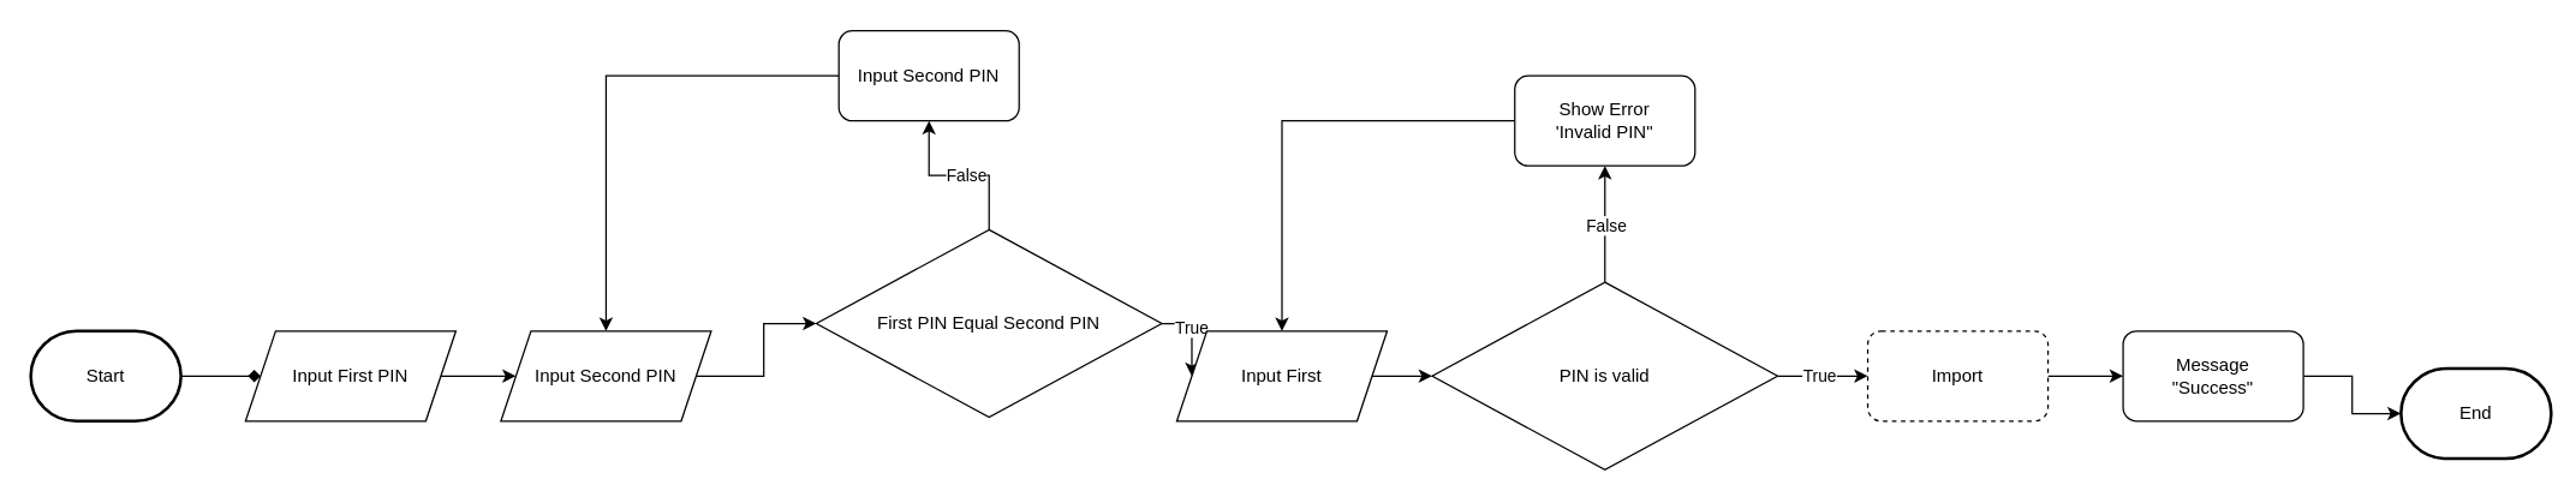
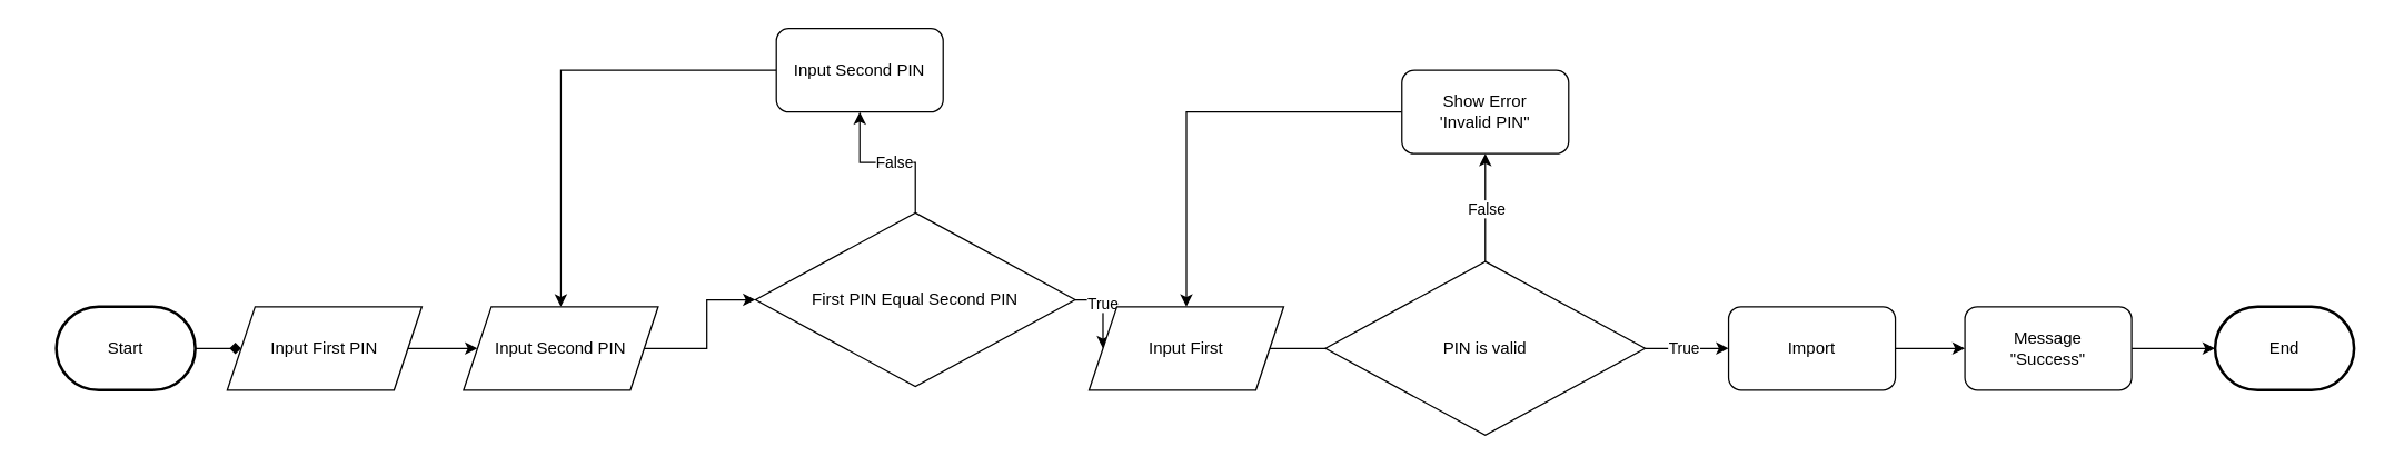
- <mxCell id="3" value="Start" style="strokeWidth=2;html=1;shape=mxgraph.flowchart.terminator;whiteSpace=wrap;" parent="1" vertex="1"><mxGeometry x="20" y="220" width="100" height="60" as="geometry" /></mxCell>
+ <mxCell id="3" value="Start" style="strokeWidth=2;html=1;shape=mxgraph.flowchart.terminator;whiteSpace=wrap;" parent="1" vertex="1"><mxGeometry x="40" y="220" width="100" height="60" as="geometry" /></mxCell>
- <mxCell id="21" style="edgeStyle=orthogonalEdgeStyle;rounded=0;orthogonalLoop=1;jettySize=auto;html=1;entryX=0;entryY=0.5;entryDx=0;entryDy=0;" parent="1" source="22" target="16" edge="1"><mxGeometry relative="1" as="geometry" /></mxCell>
+ <mxCell id="21" style="edgeStyle=orthogonalEdgeStyle;rounded=0;orthogonalLoop=1;jettySize=auto;html=1;entryX=0;entryY=0.5;entryDx=0;entryDy=0;endArrow=none;" parent="1" source="22" target="16" edge="1"><mxGeometry relative="1" as="geometry" /></mxCell>
- <mxCell id="24" value="Import" style="rounded=1;whiteSpace=wrap;html=1;dashed=1;" vertex="1" parent="1"><mxGeometry x="1243" y="220" width="120" height="60" as="geometry" /></mxCell>
+ <mxCell id="24" value="Import" style="rounded=1;whiteSpace=wrap;html=1;" vertex="1" parent="1"><mxGeometry x="1243" y="220" width="120" height="60" as="geometry" /></mxCell>
- <mxCell id="4" value="End" style="strokeWidth=2;html=1;shape=mxgraph.flowchart.terminator;whiteSpace=wrap;" parent="1" vertex="1"><mxGeometry x="1598" y="245" width="100" height="60" as="geometry" /></mxCell>
+ <mxCell id="4" value="End" style="strokeWidth=2;html=1;shape=mxgraph.flowchart.terminator;whiteSpace=wrap;" parent="1" vertex="1"><mxGeometry x="1593" y="220" width="100" height="60" as="geometry" /></mxCell>
